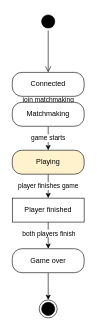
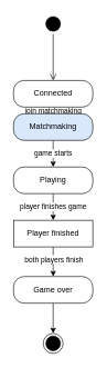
- <mxCell id="9" value="Matchmaking" style="rounded=1;whiteSpace=wrap;html=1;arcSize=40;fontColor=#000000;fillColor=#FFFFFF;" vertex="1" parent="1"><mxGeometry x="20" y="170" width="120" height="40" as="geometry" /></mxCell>
+ <mxCell id="9" value="Matchmaking" style="rounded=1;whiteSpace=wrap;html=1;arcSize=40;fontColor=#000000;fillColor=#dae8fc;" vertex="1" parent="1"><mxGeometry x="20" y="170" width="120" height="40" as="geometry" /></mxCell>
- <mxCell id="11" value="Playing" style="rounded=1;whiteSpace=wrap;html=1;arcSize=40;fontColor=#000000;fillColor=#fff2cc;" vertex="1" parent="1"><mxGeometry x="20" y="250" width="120" height="40" as="geometry" /></mxCell>
+ <mxCell id="11" value="Playing" style="rounded=1;whiteSpace=wrap;html=1;arcSize=40;fontColor=#000000;fillColor=#FFFFFF;" vertex="1" parent="1"><mxGeometry x="20" y="250" width="120" height="40" as="geometry" /></mxCell>
